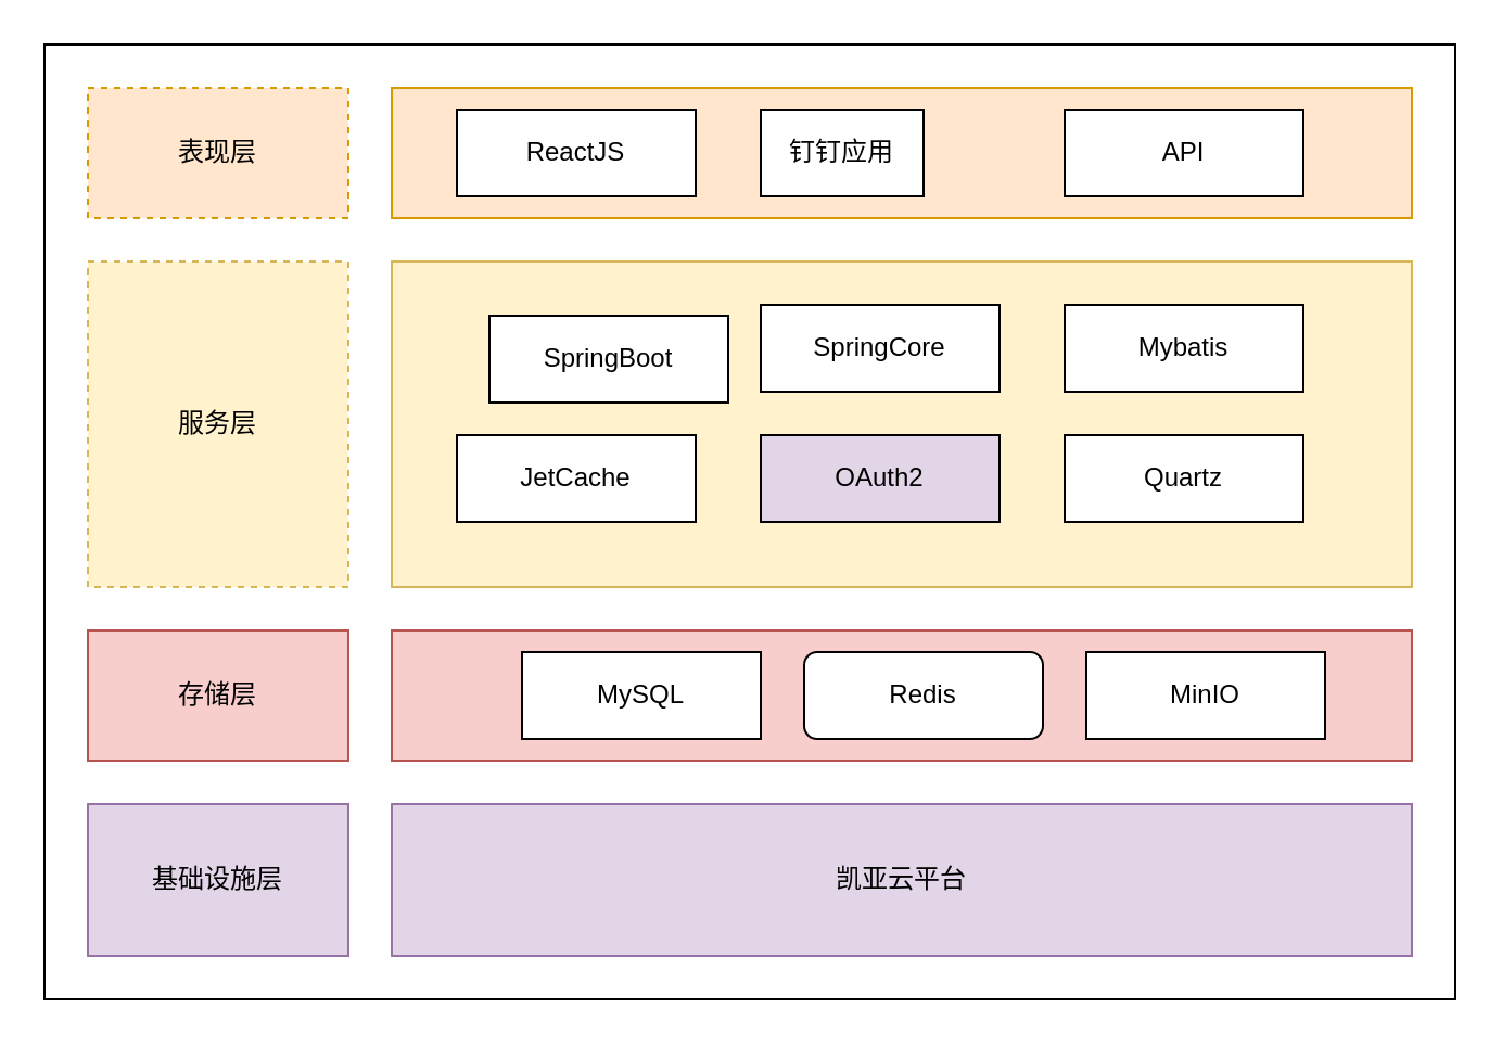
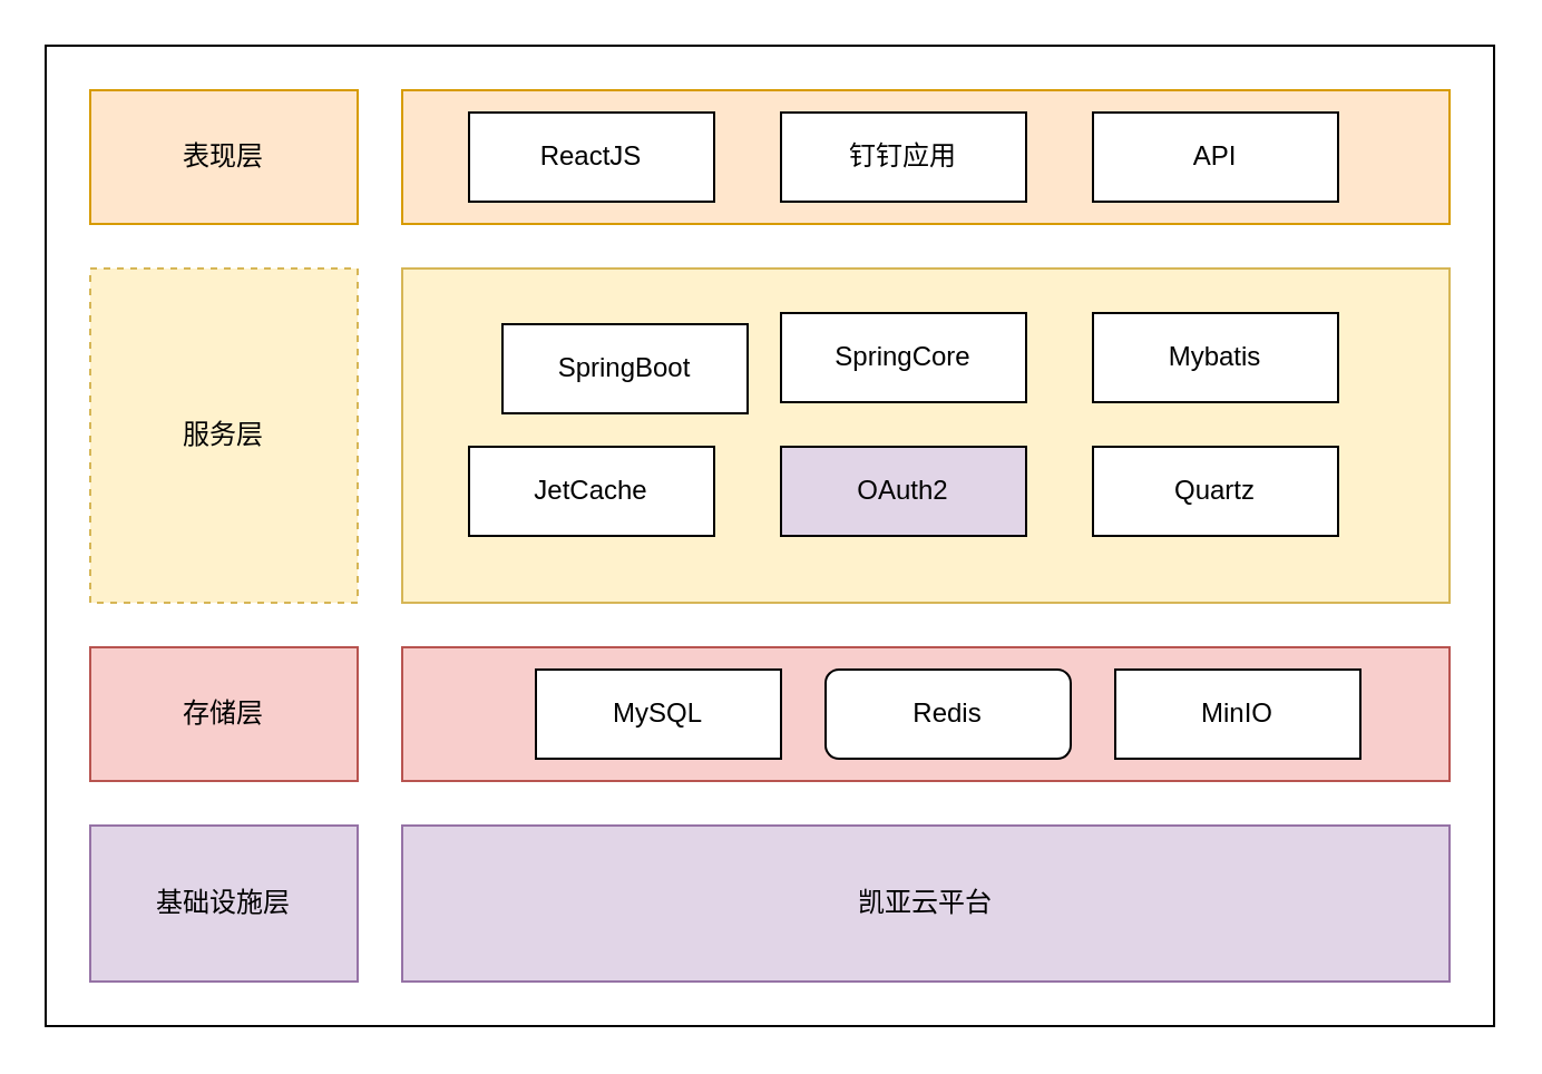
- <mxCell id="18" value="表现层" style="rounded=0;whiteSpace=wrap;html=1;fillColor=#ffe6cc;strokeColor=#d79b00;dashed=1;" vertex="1" parent="1"><mxGeometry x="40" y="40" width="120" height="60" as="geometry" /></mxCell>
+ <mxCell id="18" value="表现层" style="rounded=0;whiteSpace=wrap;html=1;fillColor=#ffe6cc;strokeColor=#d79b00;" vertex="1" parent="1"><mxGeometry x="40" y="40" width="120" height="60" as="geometry" /></mxCell>
- <mxCell id="9" value="钉钉应用" style="rounded=0;whiteSpace=wrap;html=1;" vertex="1" parent="1"><mxGeometry x="350" y="50" width="75" height="40" as="geometry" /></mxCell>
+ <mxCell id="9" value="钉钉应用" style="rounded=0;whiteSpace=wrap;html=1;" vertex="1" parent="1"><mxGeometry x="350" y="50" width="110" height="40" as="geometry" /></mxCell>
